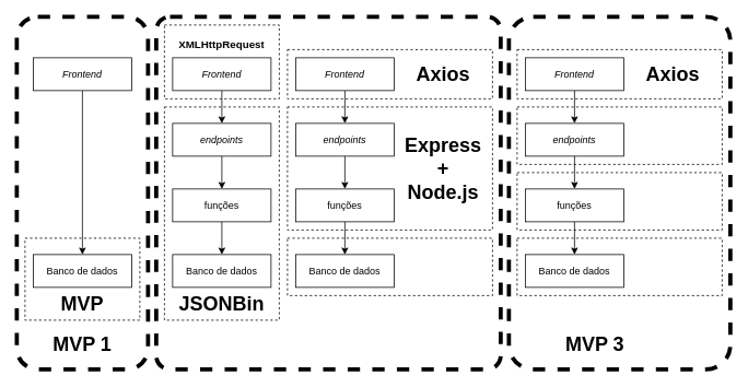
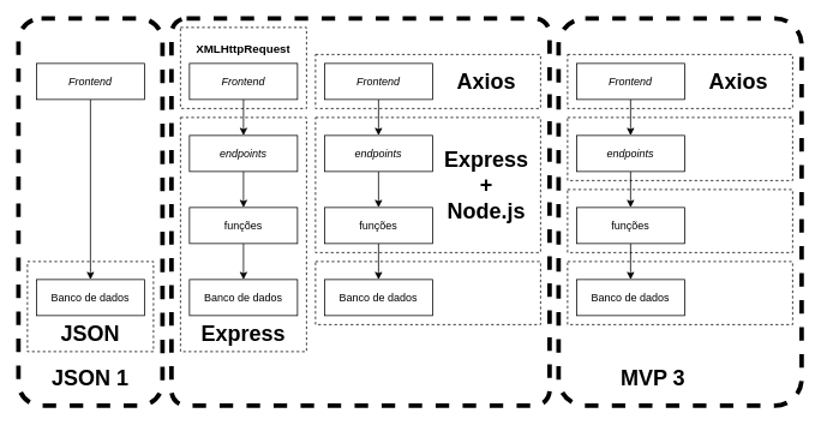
- <mxCell id="44" value="&lt;h1&gt;MVP&lt;/h1&gt;" style="text;html=1;strokeColor=none;fillColor=none;spacing=5;spacingTop=-20;whiteSpace=wrap;overflow=hidden;rounded=0;dashed=1;align=center;" vertex="1" parent="1"><mxGeometry x="40" y="350" width="120" height="40" as="geometry" /></mxCell>
+ <mxCell id="44" value="&lt;h1&gt;JSON&lt;/h1&gt;" style="text;html=1;strokeColor=none;fillColor=none;spacing=5;spacingTop=-20;whiteSpace=wrap;overflow=hidden;rounded=0;dashed=1;align=center;" vertex="1" parent="1"><mxGeometry x="40" y="350" width="120" height="40" as="geometry" /></mxCell>
- <mxCell id="14" value="&lt;h1&gt;JSONBin&lt;/h1&gt;" style="text;html=1;strokeColor=none;fillColor=none;spacing=5;spacingTop=-20;whiteSpace=wrap;overflow=hidden;rounded=0;dashed=1;align=center;" vertex="1" parent="1"><mxGeometry x="210" y="350" width="120" height="40" as="geometry" /></mxCell>
+ <mxCell id="14" value="&lt;h1&gt;Express&lt;/h1&gt;" style="text;html=1;strokeColor=none;fillColor=none;spacing=5;spacingTop=-20;whiteSpace=wrap;overflow=hidden;rounded=0;dashed=1;align=center;" vertex="1" parent="1"><mxGeometry x="210" y="350" width="120" height="40" as="geometry" /></mxCell>
- <mxCell id="46" value="&lt;h1&gt;MVP 1&lt;/h1&gt;" style="text;html=1;strokeColor=none;fillColor=none;spacing=5;spacingTop=-20;whiteSpace=wrap;overflow=hidden;rounded=0;dashed=1;align=center;" vertex="1" parent="1"><mxGeometry x="40" y="400" width="120" height="40" as="geometry" /></mxCell>
+ <mxCell id="46" value="&lt;h1&gt;JSON 1&lt;/h1&gt;" style="text;html=1;strokeColor=none;fillColor=none;spacing=5;spacingTop=-20;whiteSpace=wrap;overflow=hidden;rounded=0;dashed=1;align=center;" vertex="1" parent="1"><mxGeometry x="40" y="400" width="120" height="40" as="geometry" /></mxCell>
